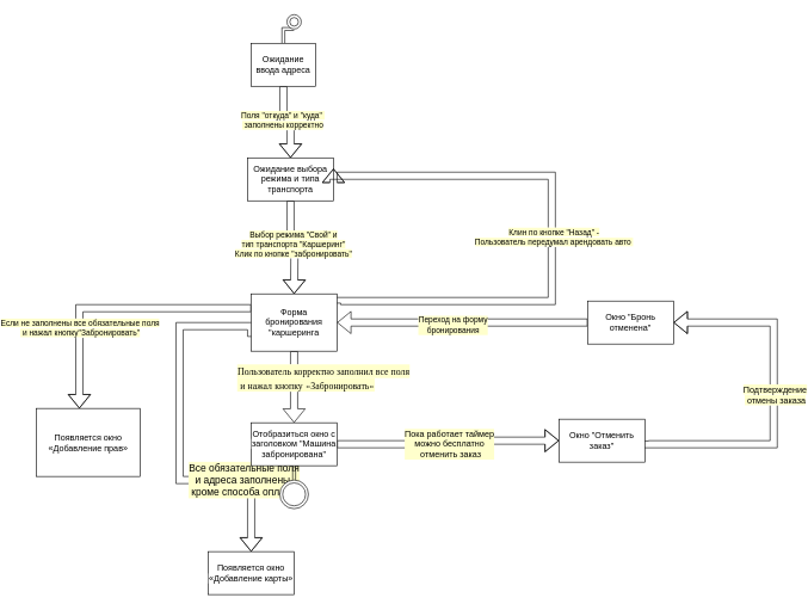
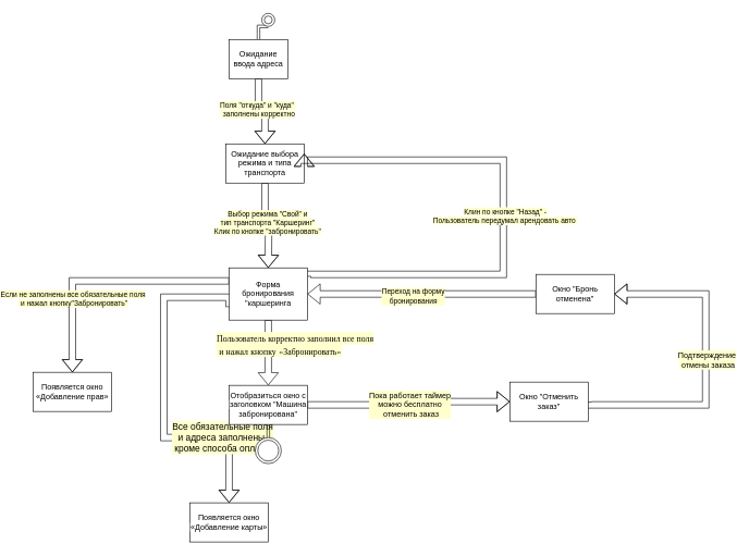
- <mxCell id="23" value="&lt;span style=&quot;font-family: Helvetica, Arial, sans-serif; font-size: 12px; text-align: left; background-color: rgb(255, 255, 255);&quot;&gt;Появляется окно «Добавление прав»&lt;/span&gt;" style="whiteSpace=wrap;html=1;fontSize=12;" parent="1" vertex="1"><mxGeometry x="20" y="570" width="145" height="95" as="geometry" /></mxCell>
+ <mxCell id="23" value="&lt;span style=&quot;font-family: Helvetica, Arial, sans-serif; font-size: 12px; text-align: left; background-color: rgb(255, 255, 255);&quot;&gt;Появляется окно «Добавление прав»&lt;/span&gt;" style="whiteSpace=wrap;html=1;fontSize=12;" parent="1" vertex="1"><mxGeometry x="20" y="570" width="120" height="60" as="geometry" /></mxCell>
